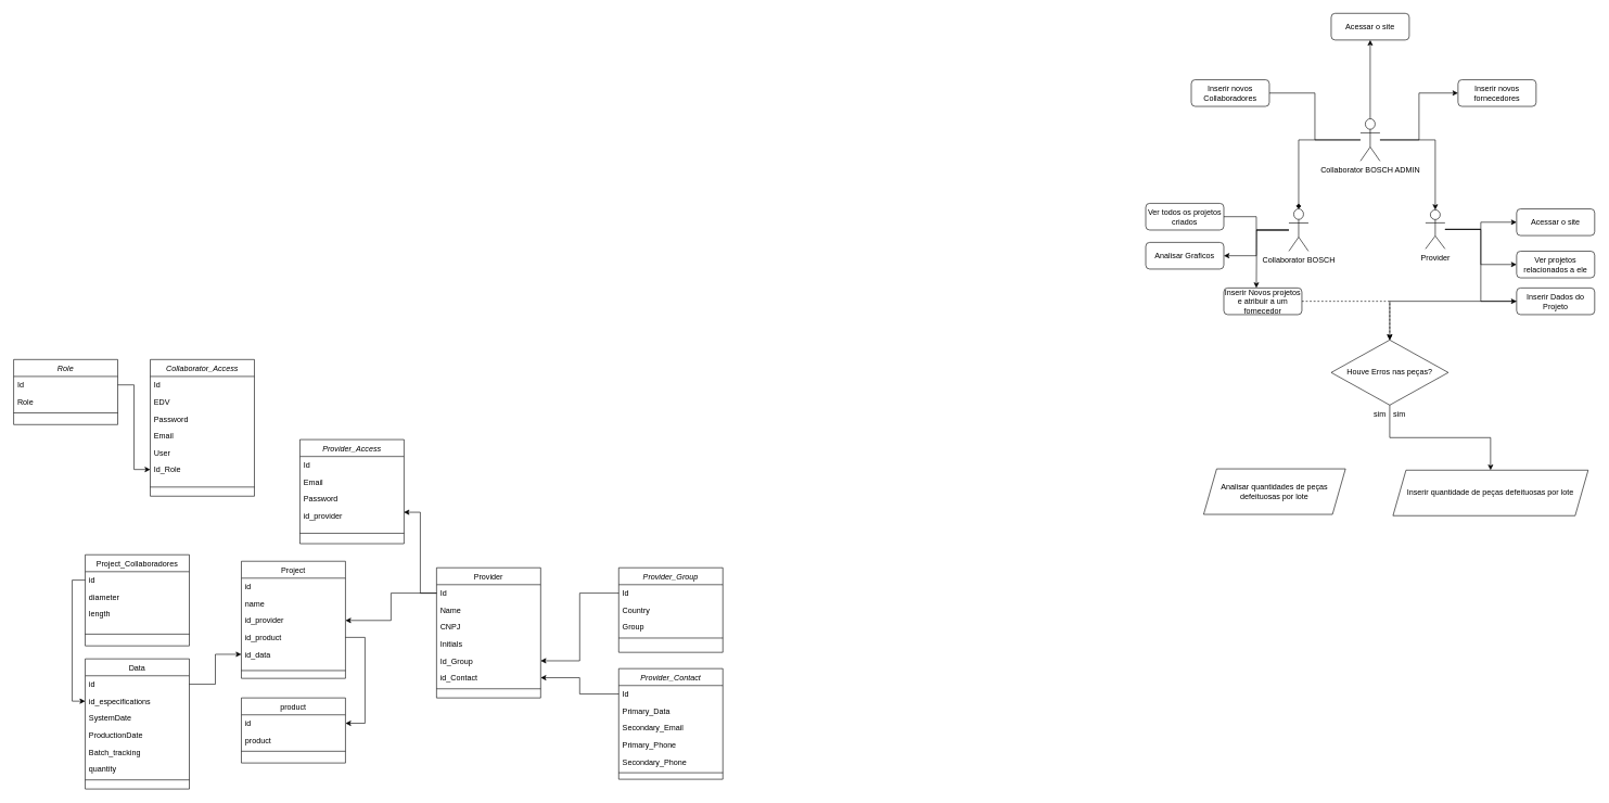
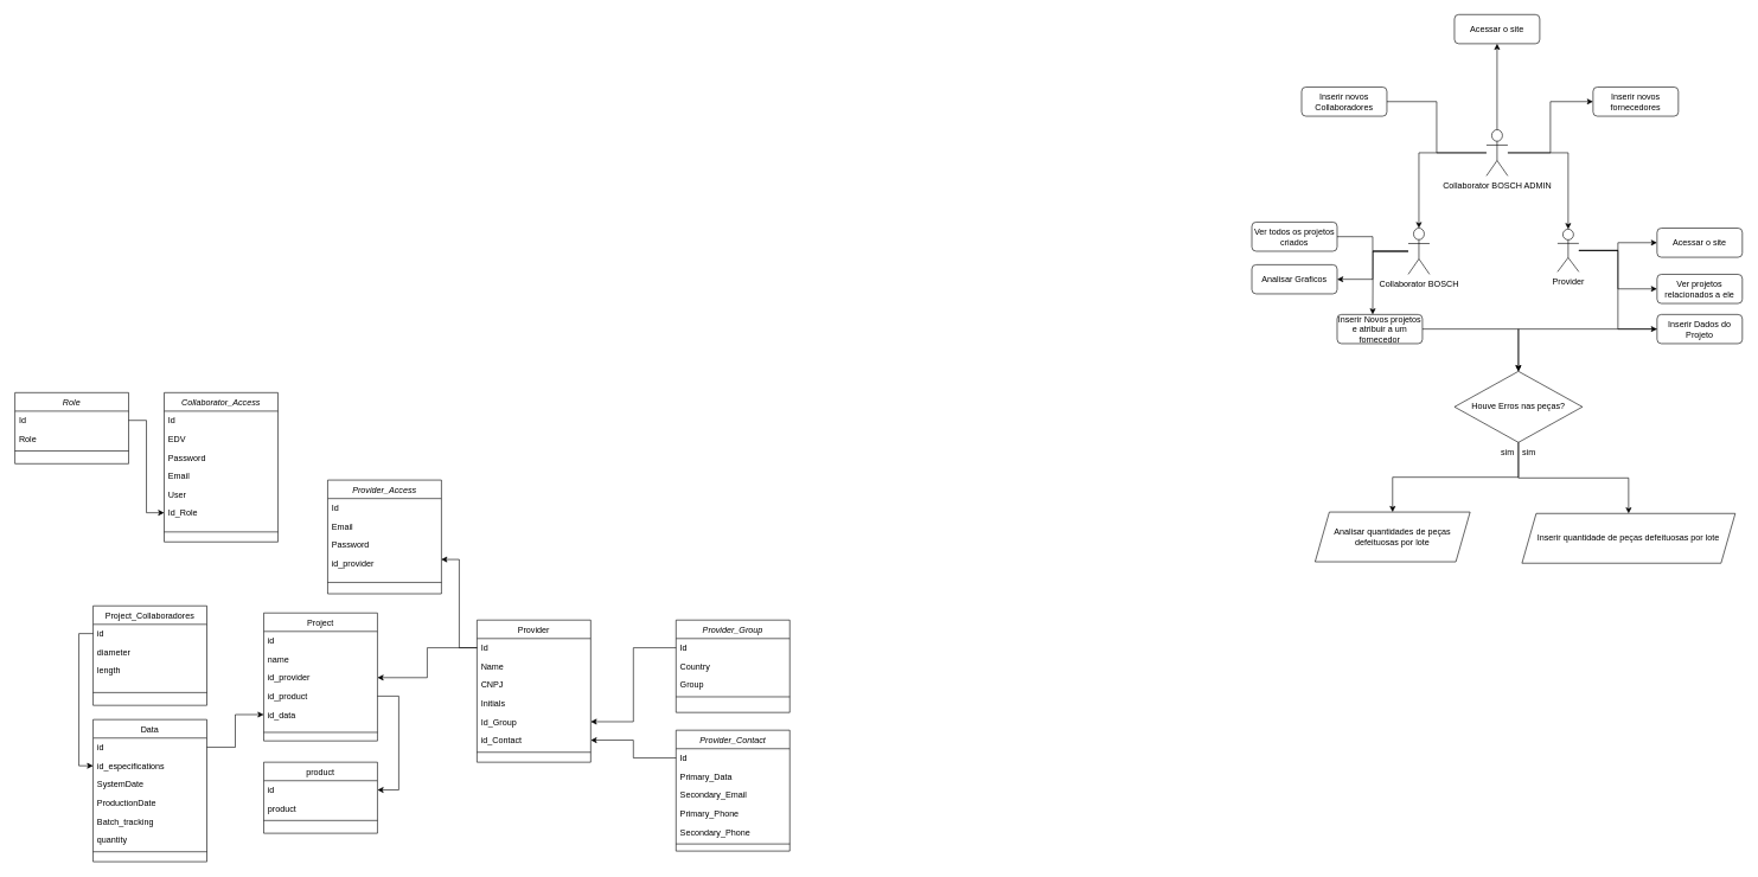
- <mxCell id="82" style="edgeStyle=orthogonalEdgeStyle;rounded=0;orthogonalLoop=1;jettySize=auto;html=1;entryX=0.5;entryY=0;entryDx=0;entryDy=0;entryPerimeter=0;endArrow=diamond;" parent="1" source="87" target="79" edge="1"><mxGeometry relative="1" as="geometry" /></mxCell>
+ <mxCell id="82" style="edgeStyle=orthogonalEdgeStyle;rounded=0;orthogonalLoop=1;jettySize=auto;html=1;entryX=0.5;entryY=0;entryDx=0;entryDy=0;entryPerimeter=0;" parent="1" source="87" target="79" edge="1"><mxGeometry relative="1" as="geometry" /></mxCell>
- <mxCell id="91" style="edgeStyle=orthogonalEdgeStyle;rounded=0;orthogonalLoop=1;jettySize=auto;html=1;entryX=0.5;entryY=0;entryDx=0;entryDy=0;dashed=1;" parent="1" source="92" target="95" edge="1"><mxGeometry relative="1" as="geometry" /></mxCell>
+ <mxCell id="91" style="edgeStyle=orthogonalEdgeStyle;rounded=0;orthogonalLoop=1;jettySize=auto;html=1;entryX=0.5;entryY=0;entryDx=0;entryDy=0;" parent="1" source="92" target="95" edge="1"><mxGeometry relative="1" as="geometry" /></mxCell>
+ <mxCell id="94" style="edgeStyle=orthogonalEdgeStyle;rounded=0;orthogonalLoop=1;jettySize=auto;html=1;entryX=0.5;entryY=0;entryDx=0;entryDy=0;" parent="1" source="95" target="96" edge="1"><mxGeometry relative="1" as="geometry" /></mxCell>
